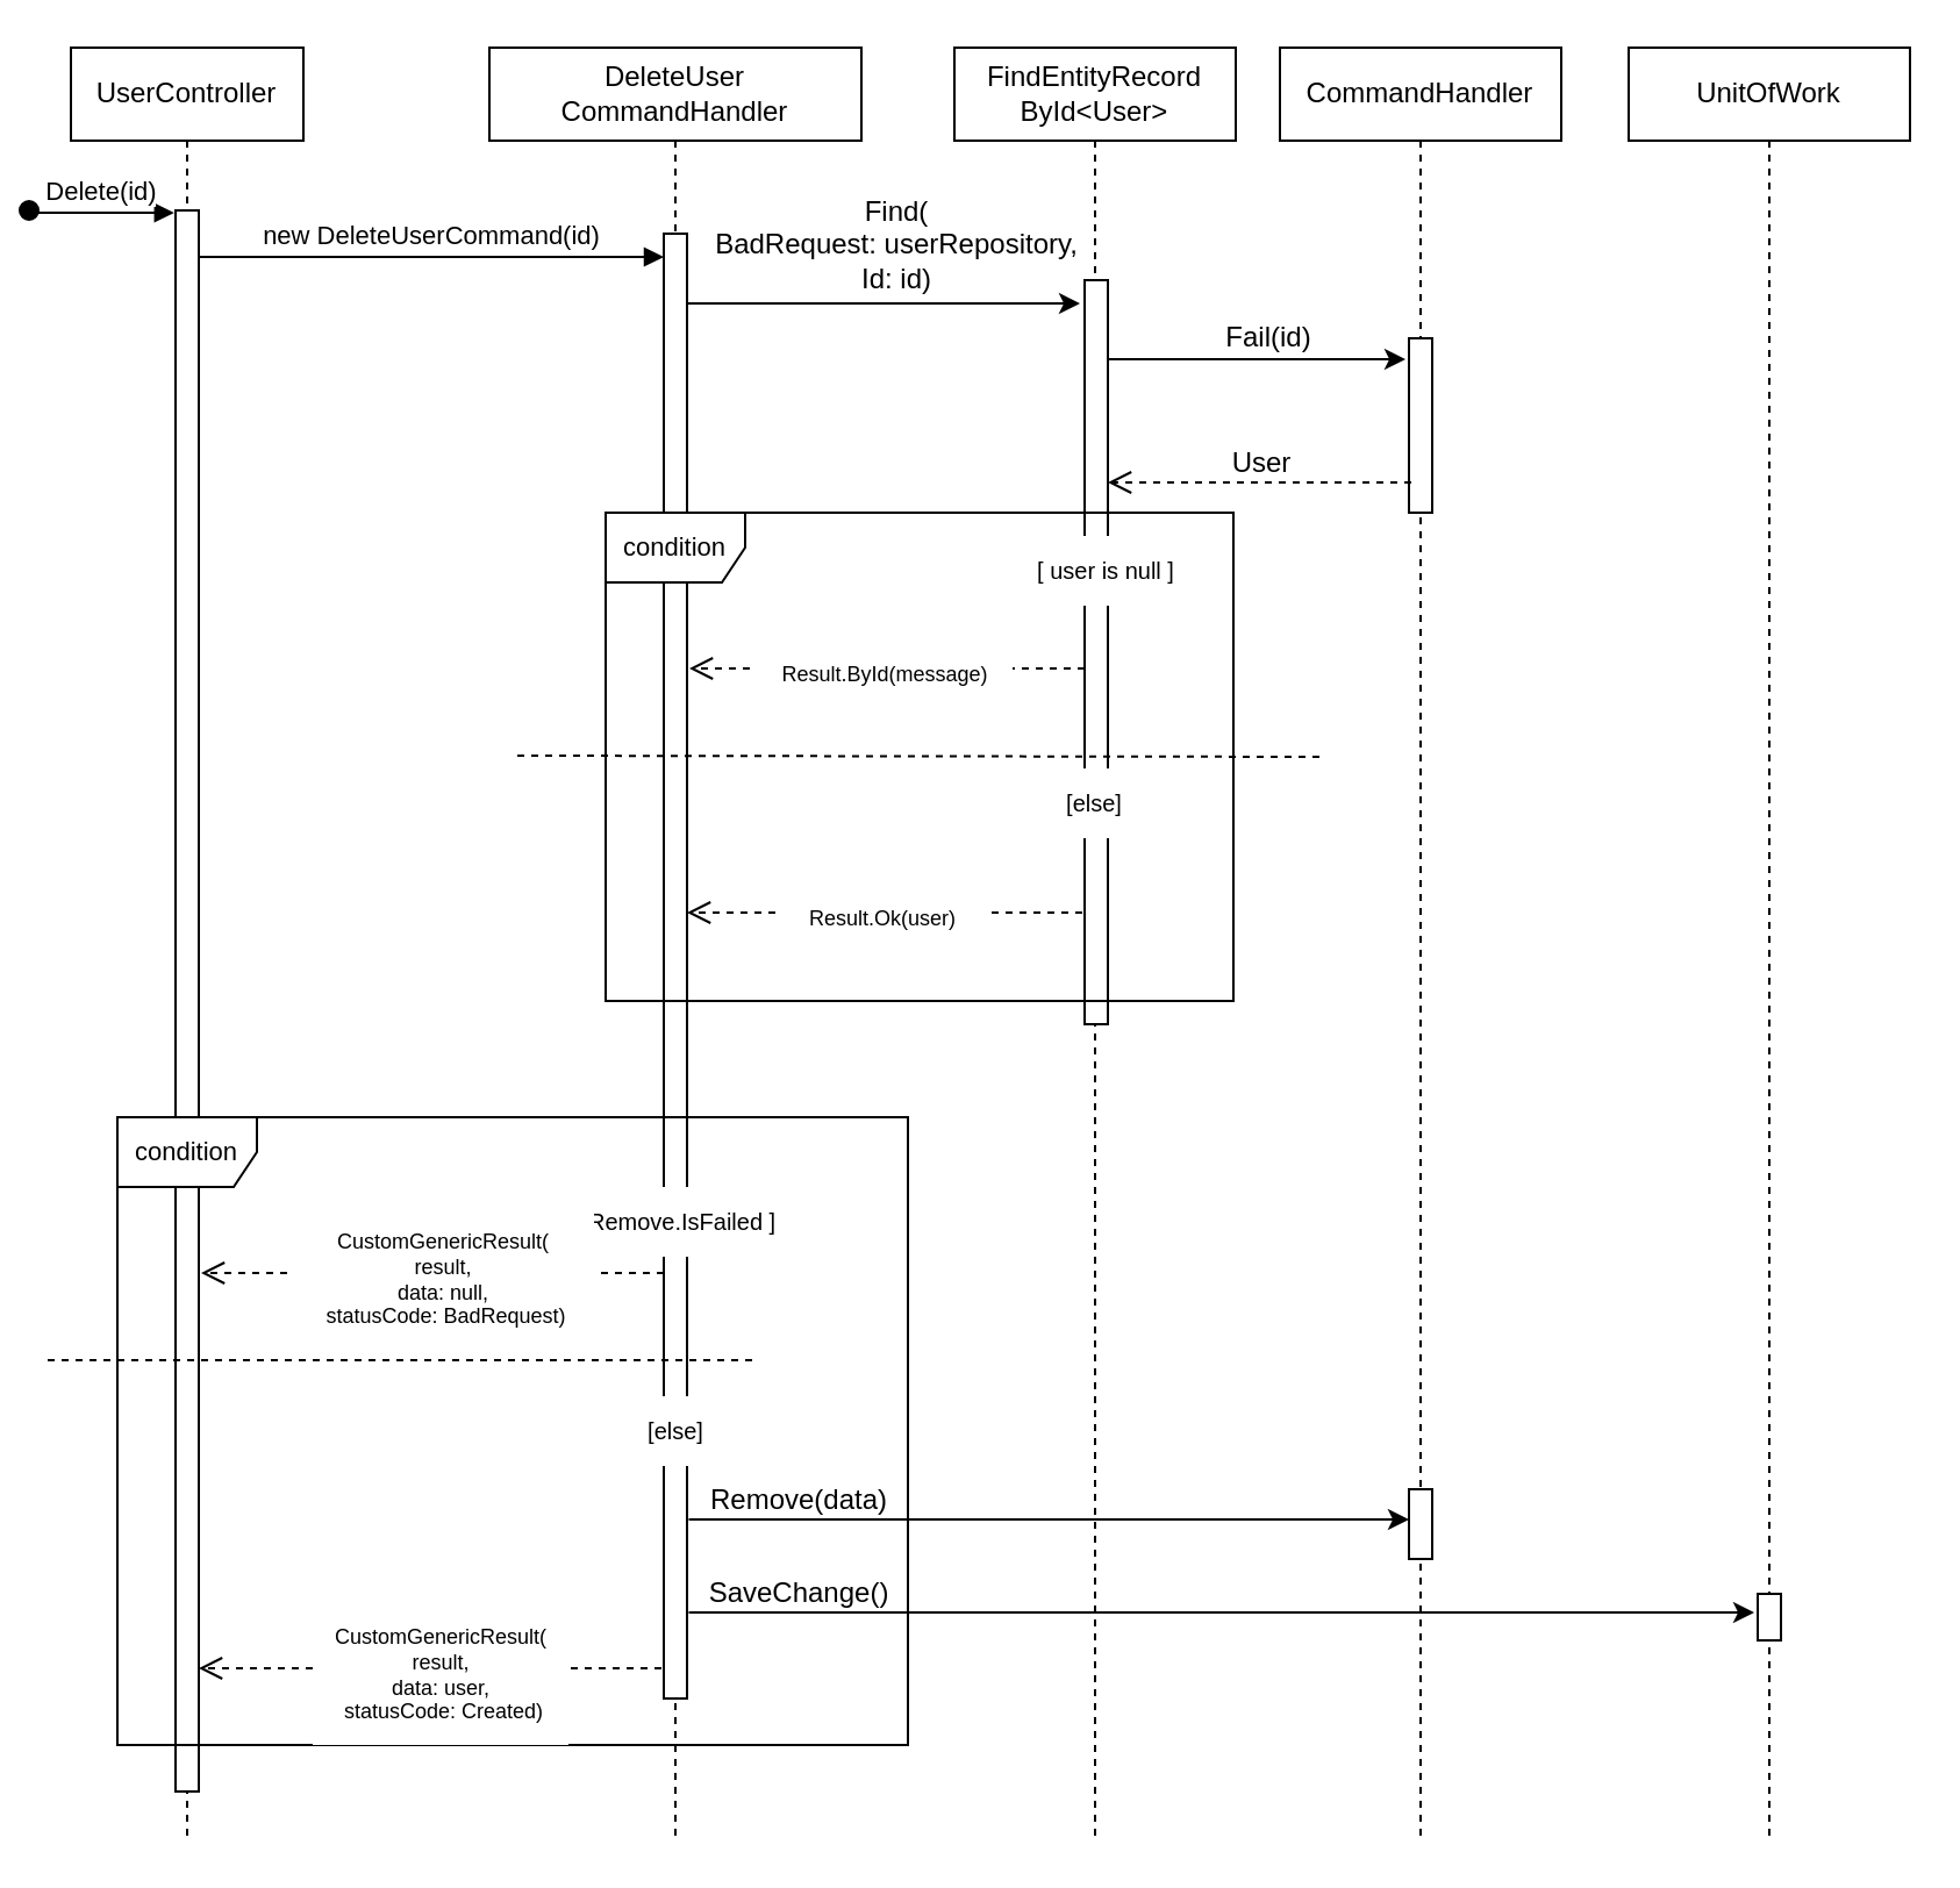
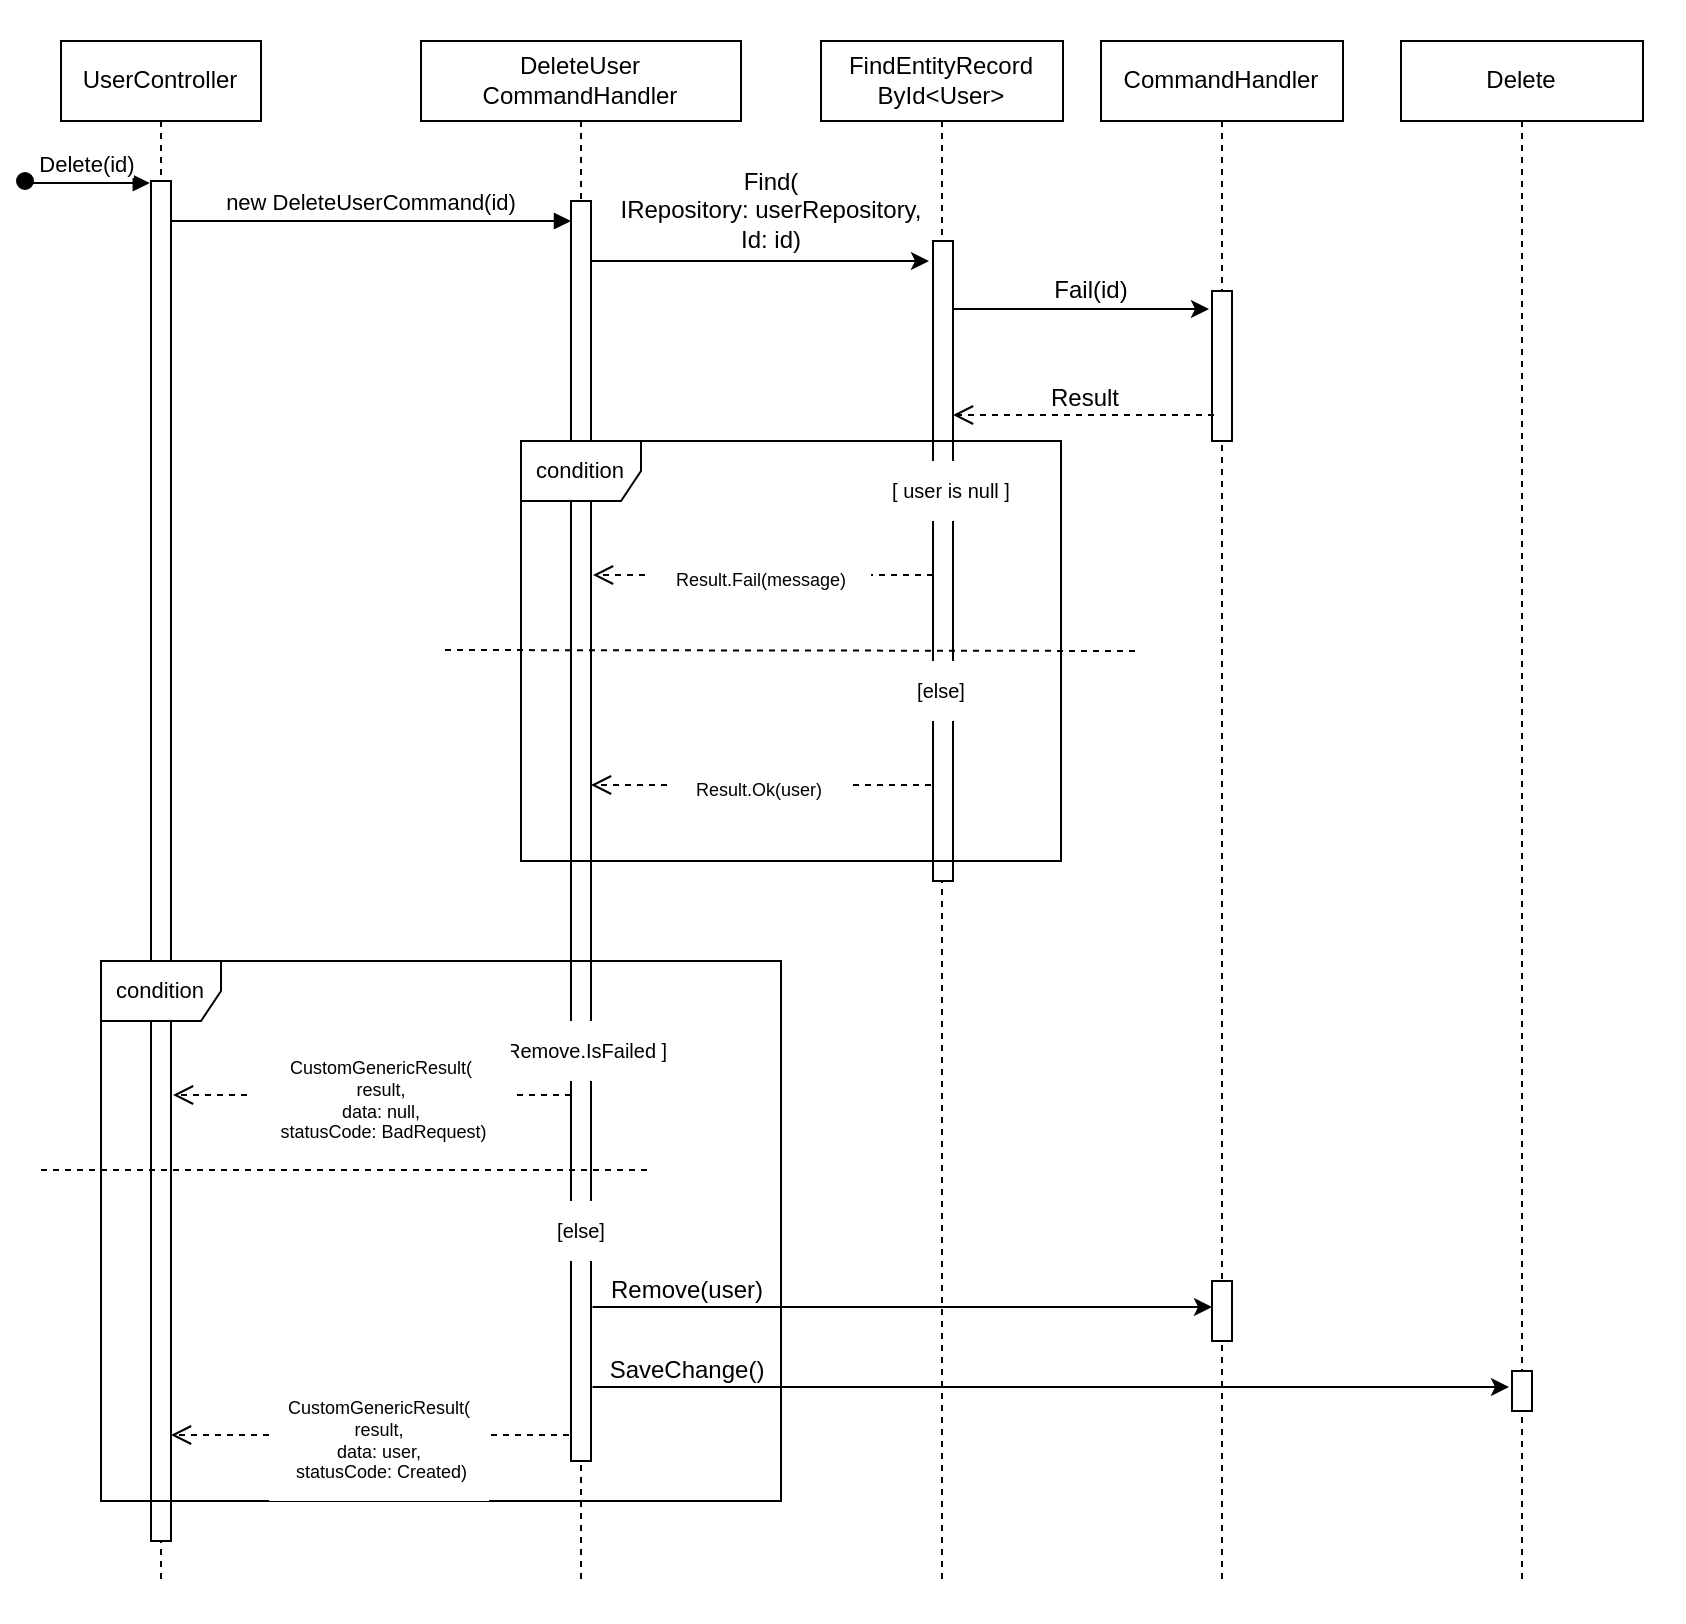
- <mxCell id="21" value="UnitOfWork" style="shape=umlLifeline;perimeter=lifelinePerimeter;whiteSpace=wrap;html=1;container=0;dropTarget=0;collapsible=0;recursiveResize=0;outlineConnect=0;portConstraint=eastwest;newEdgeStyle={&quot;edgeStyle&quot;:&quot;elbowEdgeStyle&quot;,&quot;elbow&quot;:&quot;vertical&quot;,&quot;curved&quot;:0,&quot;rounded&quot;:0};" vertex="1" parent="1"><mxGeometry x="700" y="20" width="121" height="770" as="geometry" /></mxCell>
+ <mxCell id="21" value="Delete" style="shape=umlLifeline;perimeter=lifelinePerimeter;whiteSpace=wrap;html=1;container=0;dropTarget=0;collapsible=0;recursiveResize=0;outlineConnect=0;portConstraint=eastwest;newEdgeStyle={&quot;edgeStyle&quot;:&quot;elbowEdgeStyle&quot;,&quot;elbow&quot;:&quot;vertical&quot;,&quot;curved&quot;:0,&quot;rounded&quot;:0};" vertex="1" parent="1"><mxGeometry x="700" y="20" width="121" height="770" as="geometry" /></mxCell>
- <mxCell id="10" value="Find(&lt;br&gt;BadRequest: userRepository,&lt;br&gt;Id: id)" style="text;html=1;align=center;verticalAlign=middle;resizable=0;points=[];autosize=1;strokeColor=none;fillColor=none;" vertex="1" parent="1"><mxGeometry x="300" y="75" width="170" height="60" as="geometry" /></mxCell>
+ <mxCell id="10" value="Find(&lt;br&gt;IRepository: userRepository,&lt;br&gt;Id: id)" style="text;html=1;align=center;verticalAlign=middle;resizable=0;points=[];autosize=1;strokeColor=none;fillColor=none;" vertex="1" parent="1"><mxGeometry x="300" y="75" width="170" height="60" as="geometry" /></mxCell>
- <mxCell id="31" value="User" style="text;html=1;strokeColor=none;fillColor=none;align=center;verticalAlign=middle;whiteSpace=wrap;rounded=0;" vertex="1" parent="1"><mxGeometry x="500" y="184" width="85" height="30" as="geometry" /></mxCell>
+ <mxCell id="31" value="Result" style="text;html=1;strokeColor=none;fillColor=none;align=center;verticalAlign=middle;whiteSpace=wrap;rounded=0;" vertex="1" parent="1"><mxGeometry x="500" y="184" width="85" height="30" as="geometry" /></mxCell>
- <mxCell id="36" value="Result.ById(message)" style="text;html=1;align=center;verticalAlign=middle;resizable=0;points=[];autosize=1;strokeColor=none;fillColor=default;fontSize=9;" vertex="1" parent="1"><mxGeometry x="325" y="280" width="110" height="20" as="geometry" /></mxCell>
+ <mxCell id="36" value="Result.Fail(message)" style="text;html=1;align=center;verticalAlign=middle;resizable=0;points=[];autosize=1;strokeColor=none;fillColor=default;fontSize=9;" vertex="1" parent="1"><mxGeometry x="325" y="280" width="110" height="20" as="geometry" /></mxCell>
- <mxCell id="41" value="Remove(data)" style="text;html=1;align=center;verticalAlign=middle;resizable=0;points=[];autosize=1;strokeColor=none;fillColor=none;" vertex="1" parent="1"><mxGeometry x="293" y="630" width="100" height="30" as="geometry" /></mxCell>
+ <mxCell id="41" value="Remove(user)" style="text;html=1;align=center;verticalAlign=middle;resizable=0;points=[];autosize=1;strokeColor=none;fillColor=none;" vertex="1" parent="1"><mxGeometry x="293" y="630" width="100" height="30" as="geometry" /></mxCell>
